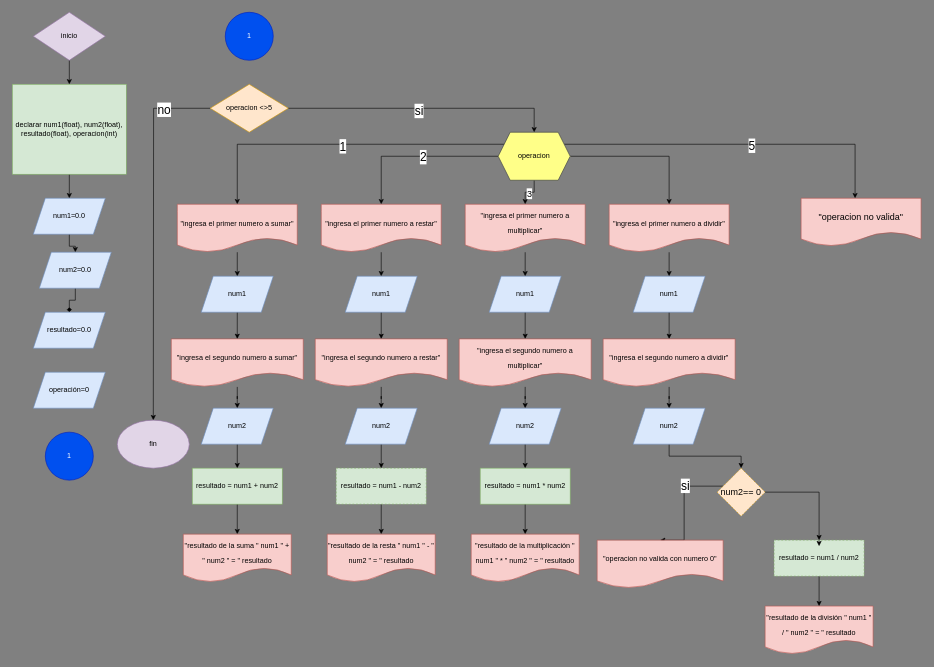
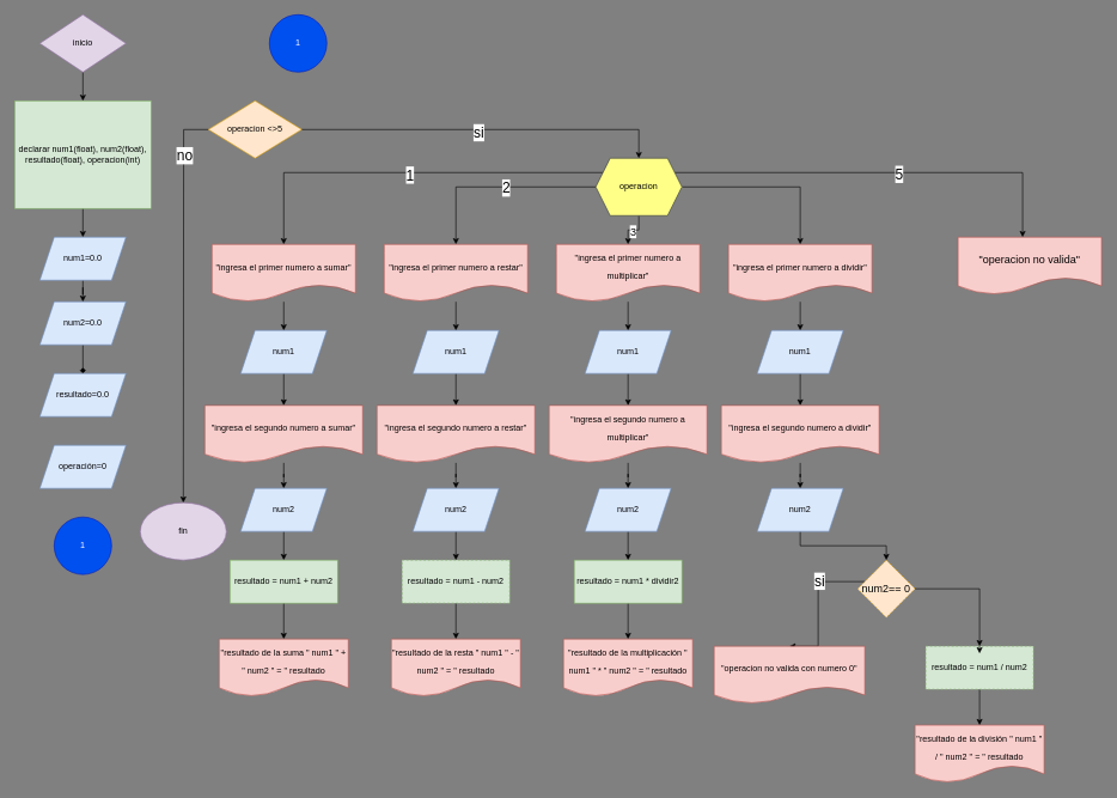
- <mxCell id="18" value="operacion &amp;lt;&amp;gt;5" style="rhombus;whiteSpace=wrap;html=1;fillColor=#ffe6cc;strokeColor=#d79b00;" vertex="1" parent="1"><mxGeometry x="350" y="140" width="130" height="80" as="geometry" /></mxCell>
+ <mxCell id="18" value="operacion &amp;lt;&amp;gt;5" style="rhombus;whiteSpace=wrap;html=1;fillColor=#ffe6cc;strokeColor=#d79b00;" vertex="1" parent="1"><mxGeometry x="290" y="140" width="130" height="80" as="geometry" /></mxCell>
- <mxCell id="9" value="num2=0.0" style="shape=parallelogram;perimeter=parallelogramPerimeter;whiteSpace=wrap;html=1;fixedSize=1;fillColor=#dae8fc;strokeColor=#6c8ebf;" vertex="1" parent="1"><mxGeometry x="65" y="420" width="120" height="60" as="geometry" /></mxCell>
+ <mxCell id="9" value="num2=0.0" style="shape=parallelogram;perimeter=parallelogramPerimeter;whiteSpace=wrap;html=1;fixedSize=1;fillColor=#dae8fc;strokeColor=#6c8ebf;" vertex="1" parent="1"><mxGeometry x="55" y="420" width="120" height="60" as="geometry" /></mxCell>
- <mxCell id="61" value="resultado = num1 * num2" style="rounded=0;whiteSpace=wrap;html=1;fontSize=12;fillColor=#d5e8d4;strokeColor=#82b366;" vertex="1" parent="1"><mxGeometry x="800" y="780" width="150" height="60" as="geometry" /></mxCell>
+ <mxCell id="61" value="resultado = num1 * dividir2" style="rounded=0;whiteSpace=wrap;html=1;fontSize=12;fillColor=#d5e8d4;strokeColor=#82b366;" vertex="1" parent="1"><mxGeometry x="800" y="780" width="150" height="60" as="geometry" /></mxCell>
